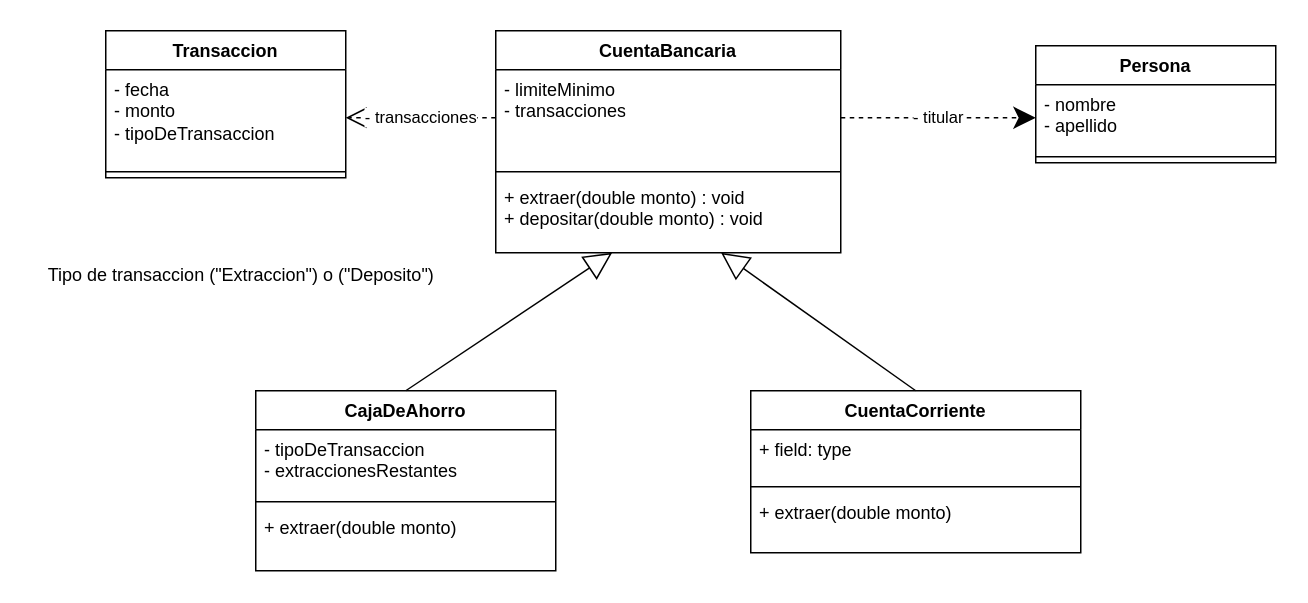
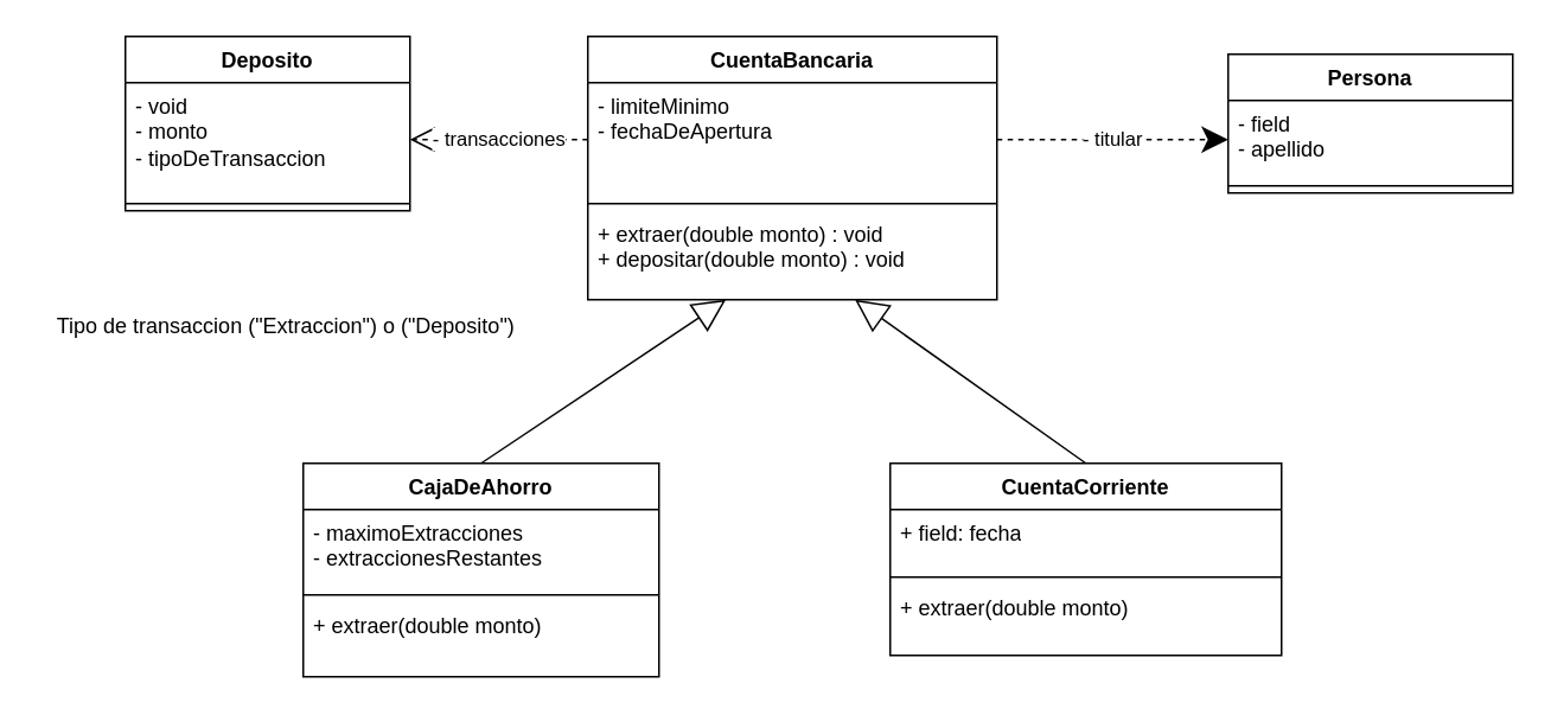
- <mxCell id="18" value="Transaccion" style="swimlane;fontStyle=1;align=center;verticalAlign=top;childLayout=stackLayout;horizontal=1;startSize=26;horizontalStack=0;resizeParent=1;resizeParentMax=0;resizeLast=0;collapsible=1;marginBottom=0;whiteSpace=wrap;html=1;" parent="1" vertex="1"><mxGeometry x="70" y="20" width="160" height="98" as="geometry" /></mxCell>
+ <mxCell id="18" value="Deposito" style="swimlane;fontStyle=1;align=center;verticalAlign=top;childLayout=stackLayout;horizontal=1;startSize=26;horizontalStack=0;resizeParent=1;resizeParentMax=0;resizeLast=0;collapsible=1;marginBottom=0;whiteSpace=wrap;html=1;" parent="1" vertex="1"><mxGeometry x="70" y="20" width="160" height="98" as="geometry" /></mxCell>
- <mxCell id="3" value="- limiteMinimo&lt;br&gt;- transacciones" style="text;strokeColor=none;fillColor=none;align=left;verticalAlign=top;spacingLeft=4;spacingRight=4;overflow=hidden;rotatable=0;points=[[0,0.5],[1,0.5]];portConstraint=eastwest;whiteSpace=wrap;html=1;" parent="2" vertex="1"><mxGeometry y="26" width="230" height="64" as="geometry" /></mxCell>
+ <mxCell id="3" value="- limiteMinimo&lt;br&gt;- fechaDeApertura" style="text;strokeColor=none;fillColor=none;align=left;verticalAlign=top;spacingLeft=4;spacingRight=4;overflow=hidden;rotatable=0;points=[[0,0.5],[1,0.5]];portConstraint=eastwest;whiteSpace=wrap;html=1;" parent="2" vertex="1"><mxGeometry y="26" width="230" height="64" as="geometry" /></mxCell>
- <mxCell id="19" value="- fecha&lt;br&gt;- monto&lt;br&gt;- tipoDeTransaccion" style="text;strokeColor=none;fillColor=none;align=left;verticalAlign=top;spacingLeft=4;spacingRight=4;overflow=hidden;rotatable=0;points=[[0,0.5],[1,0.5]];portConstraint=eastwest;whiteSpace=wrap;html=1;" parent="18" vertex="1"><mxGeometry y="26" width="160" height="64" as="geometry" /></mxCell>
+ <mxCell id="19" value="- void&lt;br&gt;- monto&lt;br&gt;- tipoDeTransaccion" style="text;strokeColor=none;fillColor=none;align=left;verticalAlign=top;spacingLeft=4;spacingRight=4;overflow=hidden;rotatable=0;points=[[0,0.5],[1,0.5]];portConstraint=eastwest;whiteSpace=wrap;html=1;" parent="18" vertex="1"><mxGeometry y="26" width="160" height="64" as="geometry" /></mxCell>
- <mxCell id="15" value="- nombre&lt;br&gt;- apellido" style="text;strokeColor=none;fillColor=none;align=left;verticalAlign=top;spacingLeft=4;spacingRight=4;overflow=hidden;rotatable=0;points=[[0,0.5],[1,0.5]];portConstraint=eastwest;whiteSpace=wrap;html=1;" parent="14" vertex="1"><mxGeometry y="26" width="160" height="44" as="geometry" /></mxCell>
+ <mxCell id="15" value="- field&lt;br&gt;- apellido" style="text;strokeColor=none;fillColor=none;align=left;verticalAlign=top;spacingLeft=4;spacingRight=4;overflow=hidden;rotatable=0;points=[[0,0.5],[1,0.5]];portConstraint=eastwest;whiteSpace=wrap;html=1;" parent="14" vertex="1"><mxGeometry y="26" width="160" height="44" as="geometry" /></mxCell>
- <mxCell id="11" value="+ field: type" style="text;strokeColor=none;fillColor=none;align=left;verticalAlign=top;spacingLeft=4;spacingRight=4;overflow=hidden;rotatable=0;points=[[0,0.5],[1,0.5]];portConstraint=eastwest;whiteSpace=wrap;html=1;" parent="10" vertex="1"><mxGeometry y="26" width="220" height="34" as="geometry" /></mxCell>
+ <mxCell id="11" value="+ field: fecha" style="text;strokeColor=none;fillColor=none;align=left;verticalAlign=top;spacingLeft=4;spacingRight=4;overflow=hidden;rotatable=0;points=[[0,0.5],[1,0.5]];portConstraint=eastwest;whiteSpace=wrap;html=1;" parent="10" vertex="1"><mxGeometry y="26" width="220" height="34" as="geometry" /></mxCell>
- <mxCell id="7" value="- tipoDeTransaccion&lt;br&gt;- extraccionesRestantes" style="text;strokeColor=none;fillColor=none;align=left;verticalAlign=top;spacingLeft=4;spacingRight=4;overflow=hidden;rotatable=0;points=[[0,0.5],[1,0.5]];portConstraint=eastwest;whiteSpace=wrap;html=1;" parent="6" vertex="1"><mxGeometry y="26" width="200" height="44" as="geometry" /></mxCell>
+ <mxCell id="7" value="- maximoExtracciones&lt;br&gt;- extraccionesRestantes" style="text;strokeColor=none;fillColor=none;align=left;verticalAlign=top;spacingLeft=4;spacingRight=4;overflow=hidden;rotatable=0;points=[[0,0.5],[1,0.5]];portConstraint=eastwest;whiteSpace=wrap;html=1;" parent="6" vertex="1"><mxGeometry y="26" width="200" height="44" as="geometry" /></mxCell>
